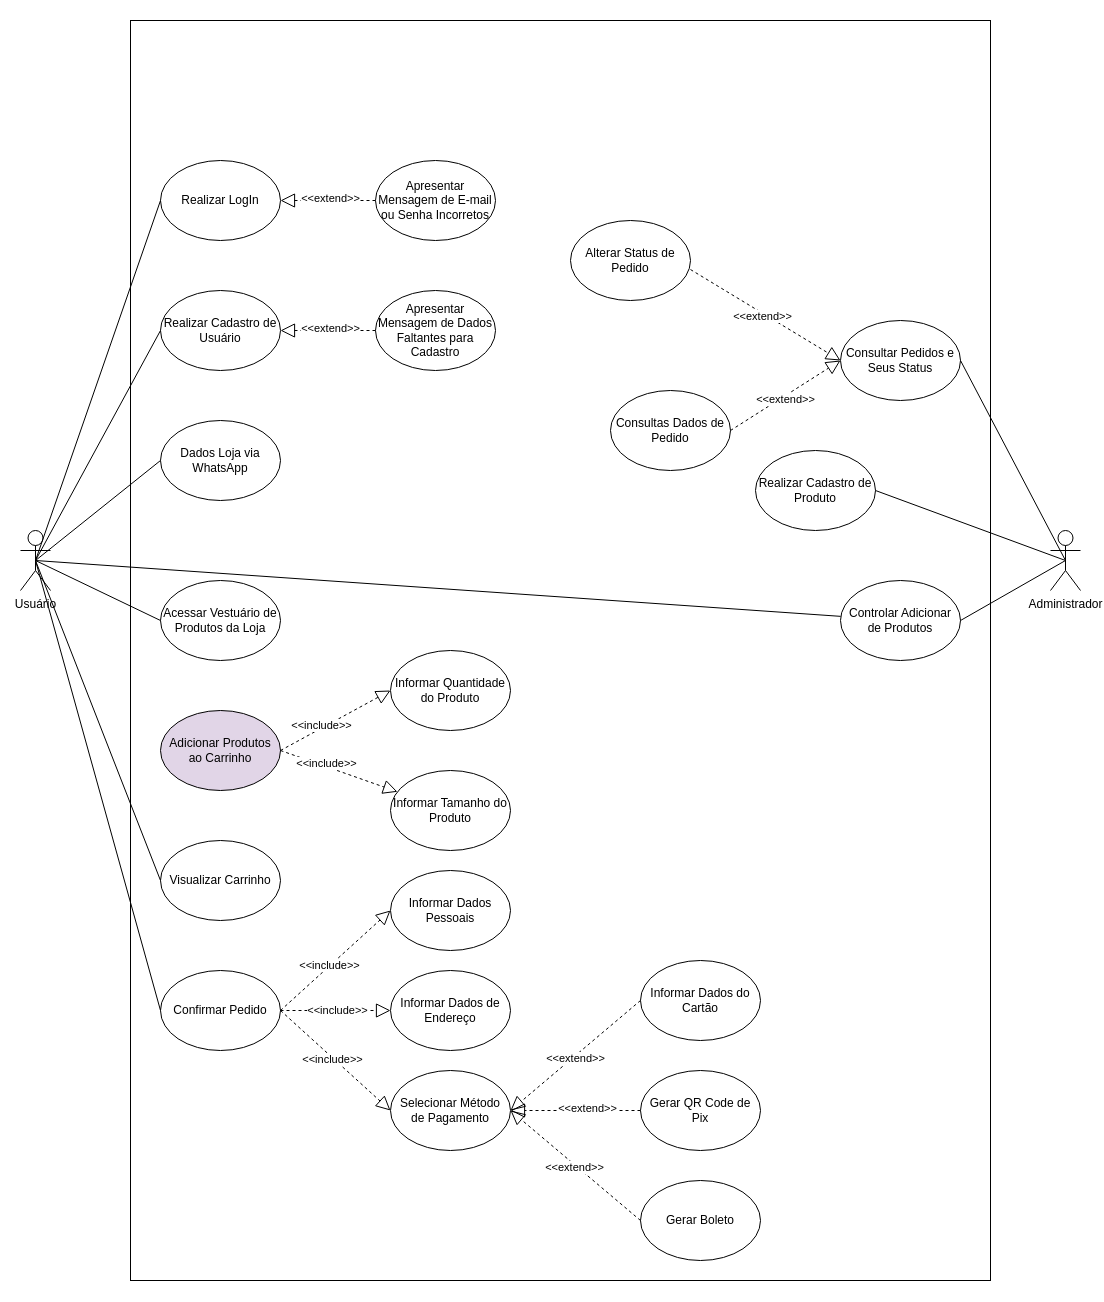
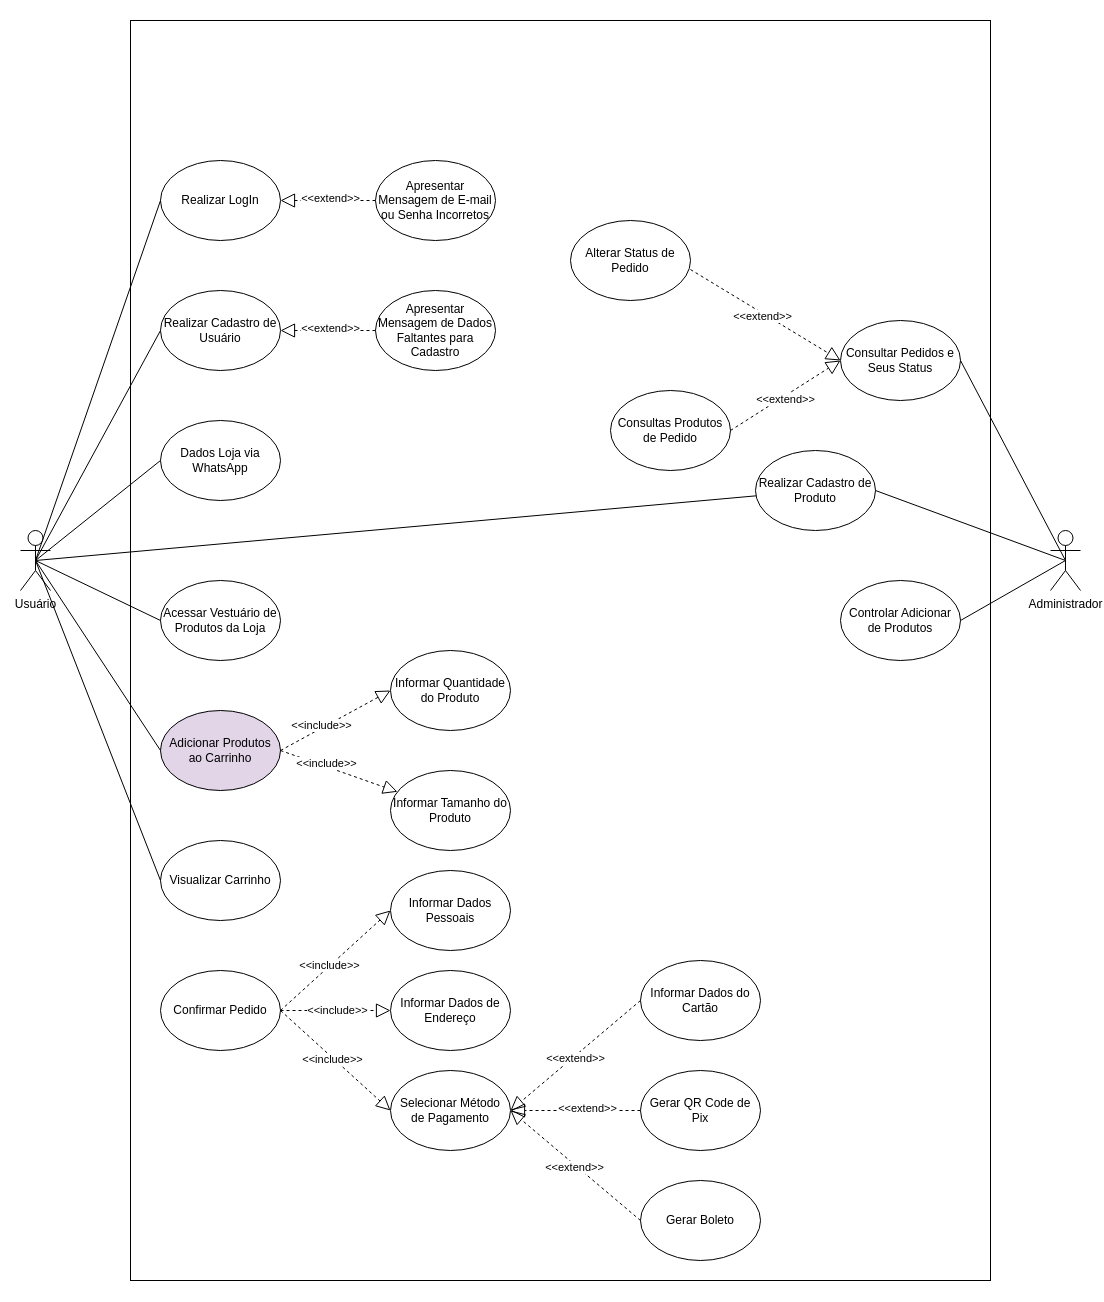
- <mxCell id="51" value="Consultas Dados de Pedido" style="ellipse;whiteSpace=wrap;html=1;" parent="1" vertex="1"><mxGeometry x="610" y="390" width="120" height="80" as="geometry" /></mxCell>
+ <mxCell id="51" value="Consultas Produtos de Pedido" style="ellipse;whiteSpace=wrap;html=1;" parent="1" vertex="1"><mxGeometry x="610" y="390" width="120" height="80" as="geometry" /></mxCell>
- <mxCell id="46" value="" style="endArrow=none;html=1;rounded=0;exitX=0.5;exitY=0.5;exitDx=0;exitDy=0;exitPerimeter=0;" parent="1" source="3" target="57" edge="1"><mxGeometry width="50" height="50" relative="1" as="geometry"><mxPoint x="580" y="700" as="sourcePoint" /><mxPoint x="630" y="650" as="targetPoint" /></mxGeometry></mxCell>
+ <mxCell id="46" value="" style="endArrow=none;html=1;rounded=0;exitX=0.5;exitY=0.5;exitDx=0;exitDy=0;exitPerimeter=0;entryX=0;entryY=0.5;entryDx=0;entryDy=0;" parent="1" source="3" target="9" edge="1"><mxGeometry width="50" height="50" relative="1" as="geometry"><mxPoint x="580" y="700" as="sourcePoint" /><mxPoint x="630" y="650" as="targetPoint" /></mxGeometry></mxCell>
- <mxCell id="48" value="" style="endArrow=none;html=1;rounded=0;exitX=0.5;exitY=0.5;exitDx=0;exitDy=0;exitPerimeter=0;entryX=0;entryY=0.5;entryDx=0;entryDy=0;" parent="1" source="3" target="17" edge="1"><mxGeometry width="50" height="50" relative="1" as="geometry"><mxPoint x="580" y="690" as="sourcePoint" /><mxPoint x="630" y="640" as="targetPoint" /></mxGeometry></mxCell>
+ <mxCell id="48" value="" style="endArrow=none;html=1;rounded=0;exitX=0.5;exitY=0.5;exitDx=0;exitDy=0;exitPerimeter=0;" parent="1" source="3" target="49" edge="1"><mxGeometry width="50" height="50" relative="1" as="geometry"><mxPoint x="580" y="690" as="sourcePoint" /><mxPoint x="630" y="640" as="targetPoint" /></mxGeometry></mxCell>
